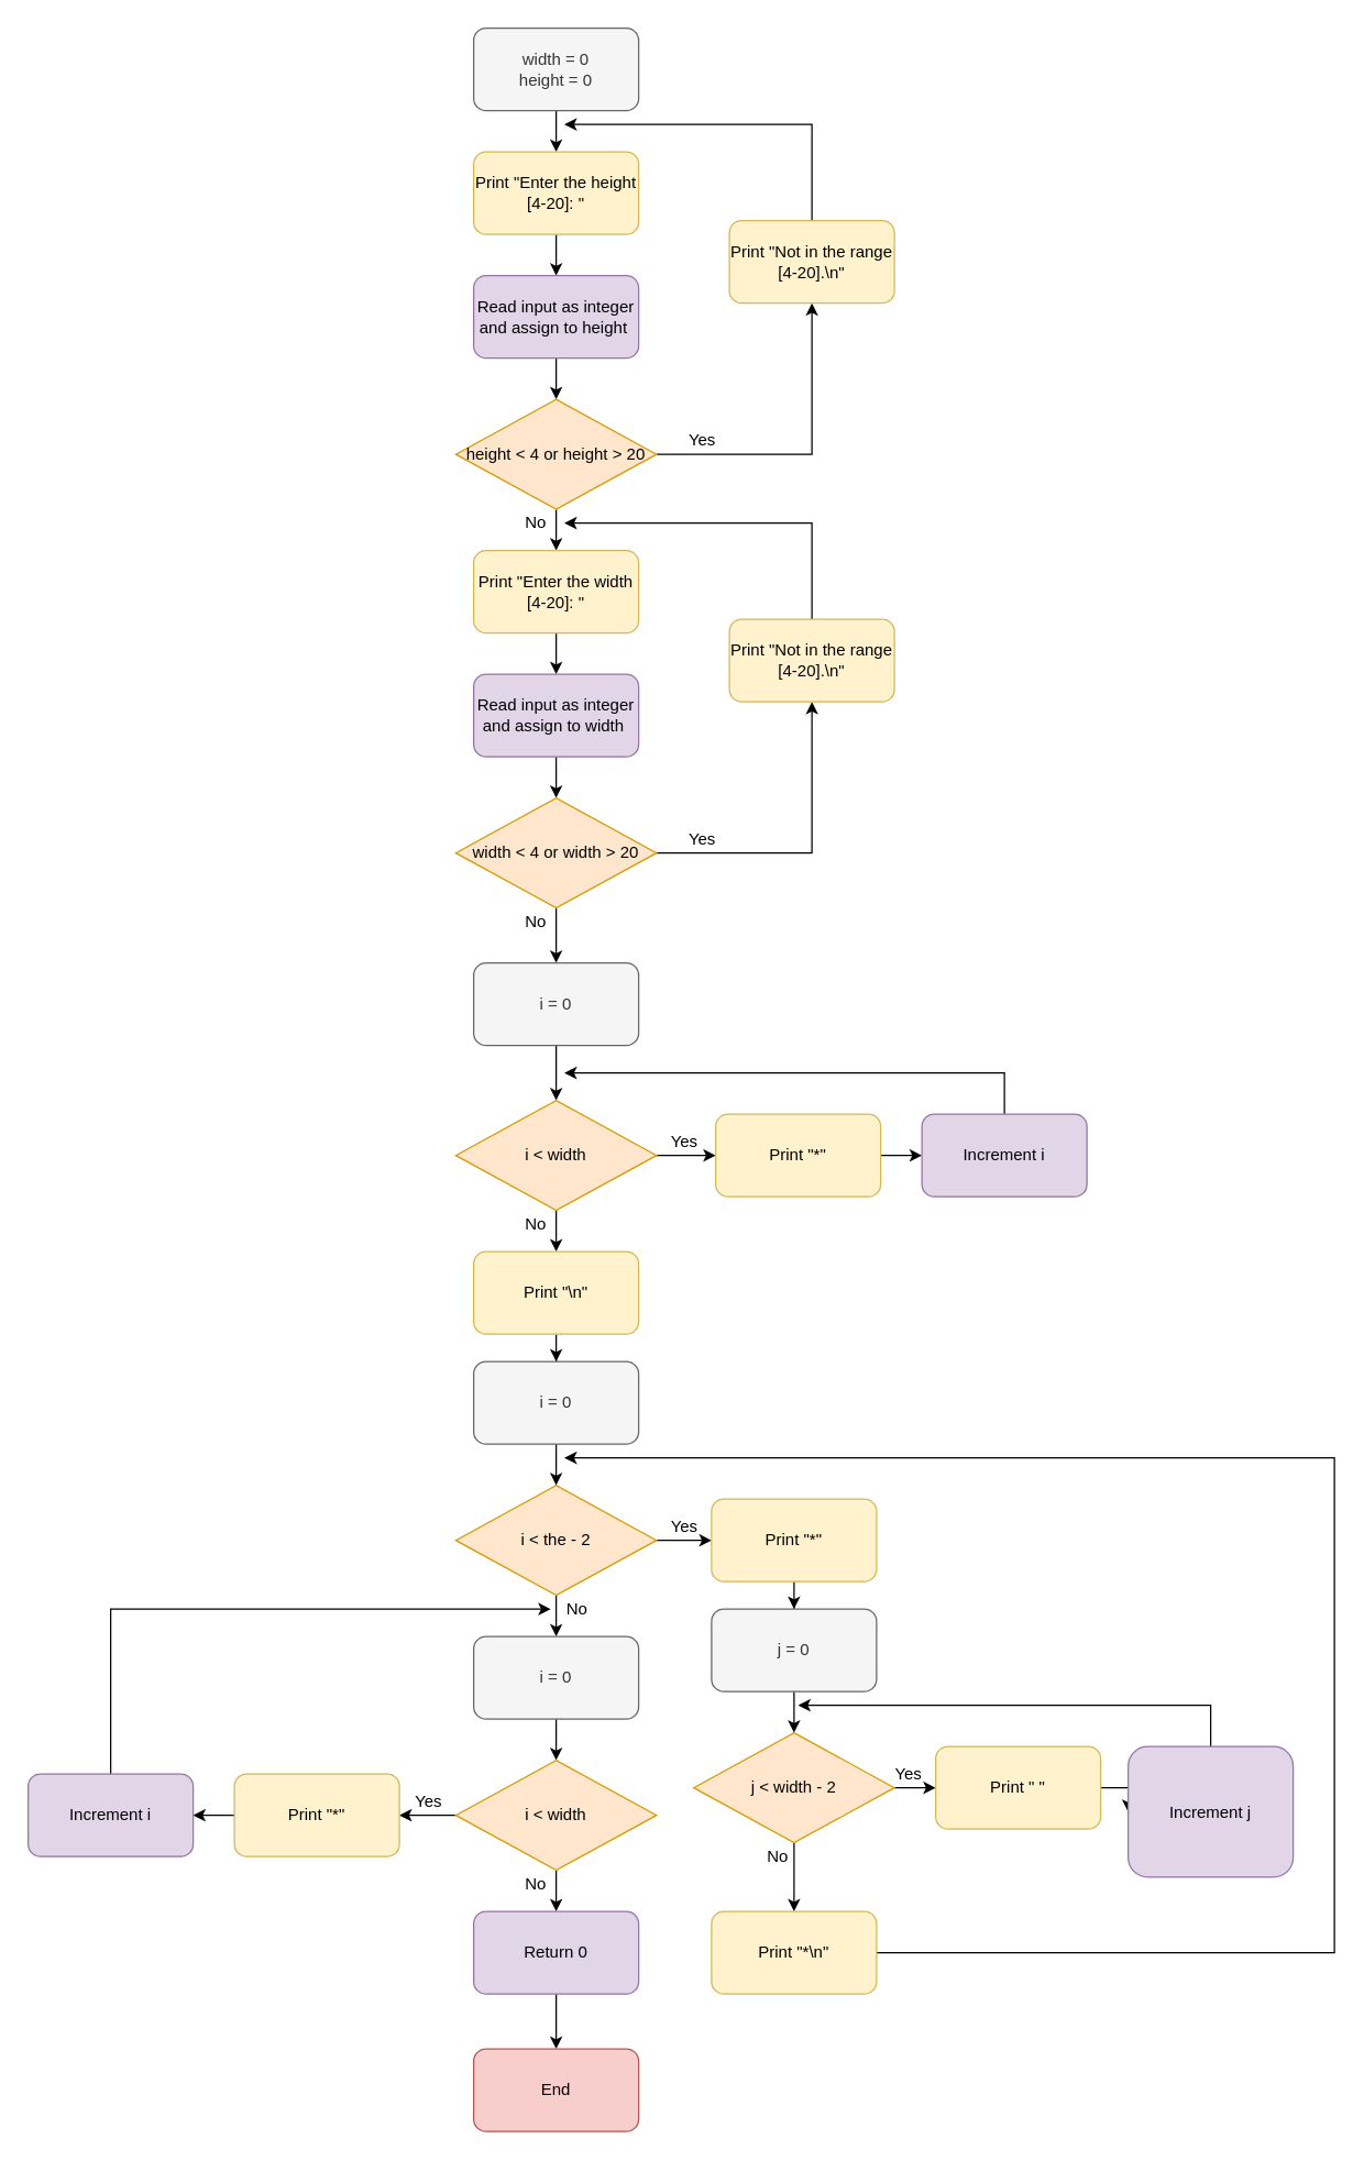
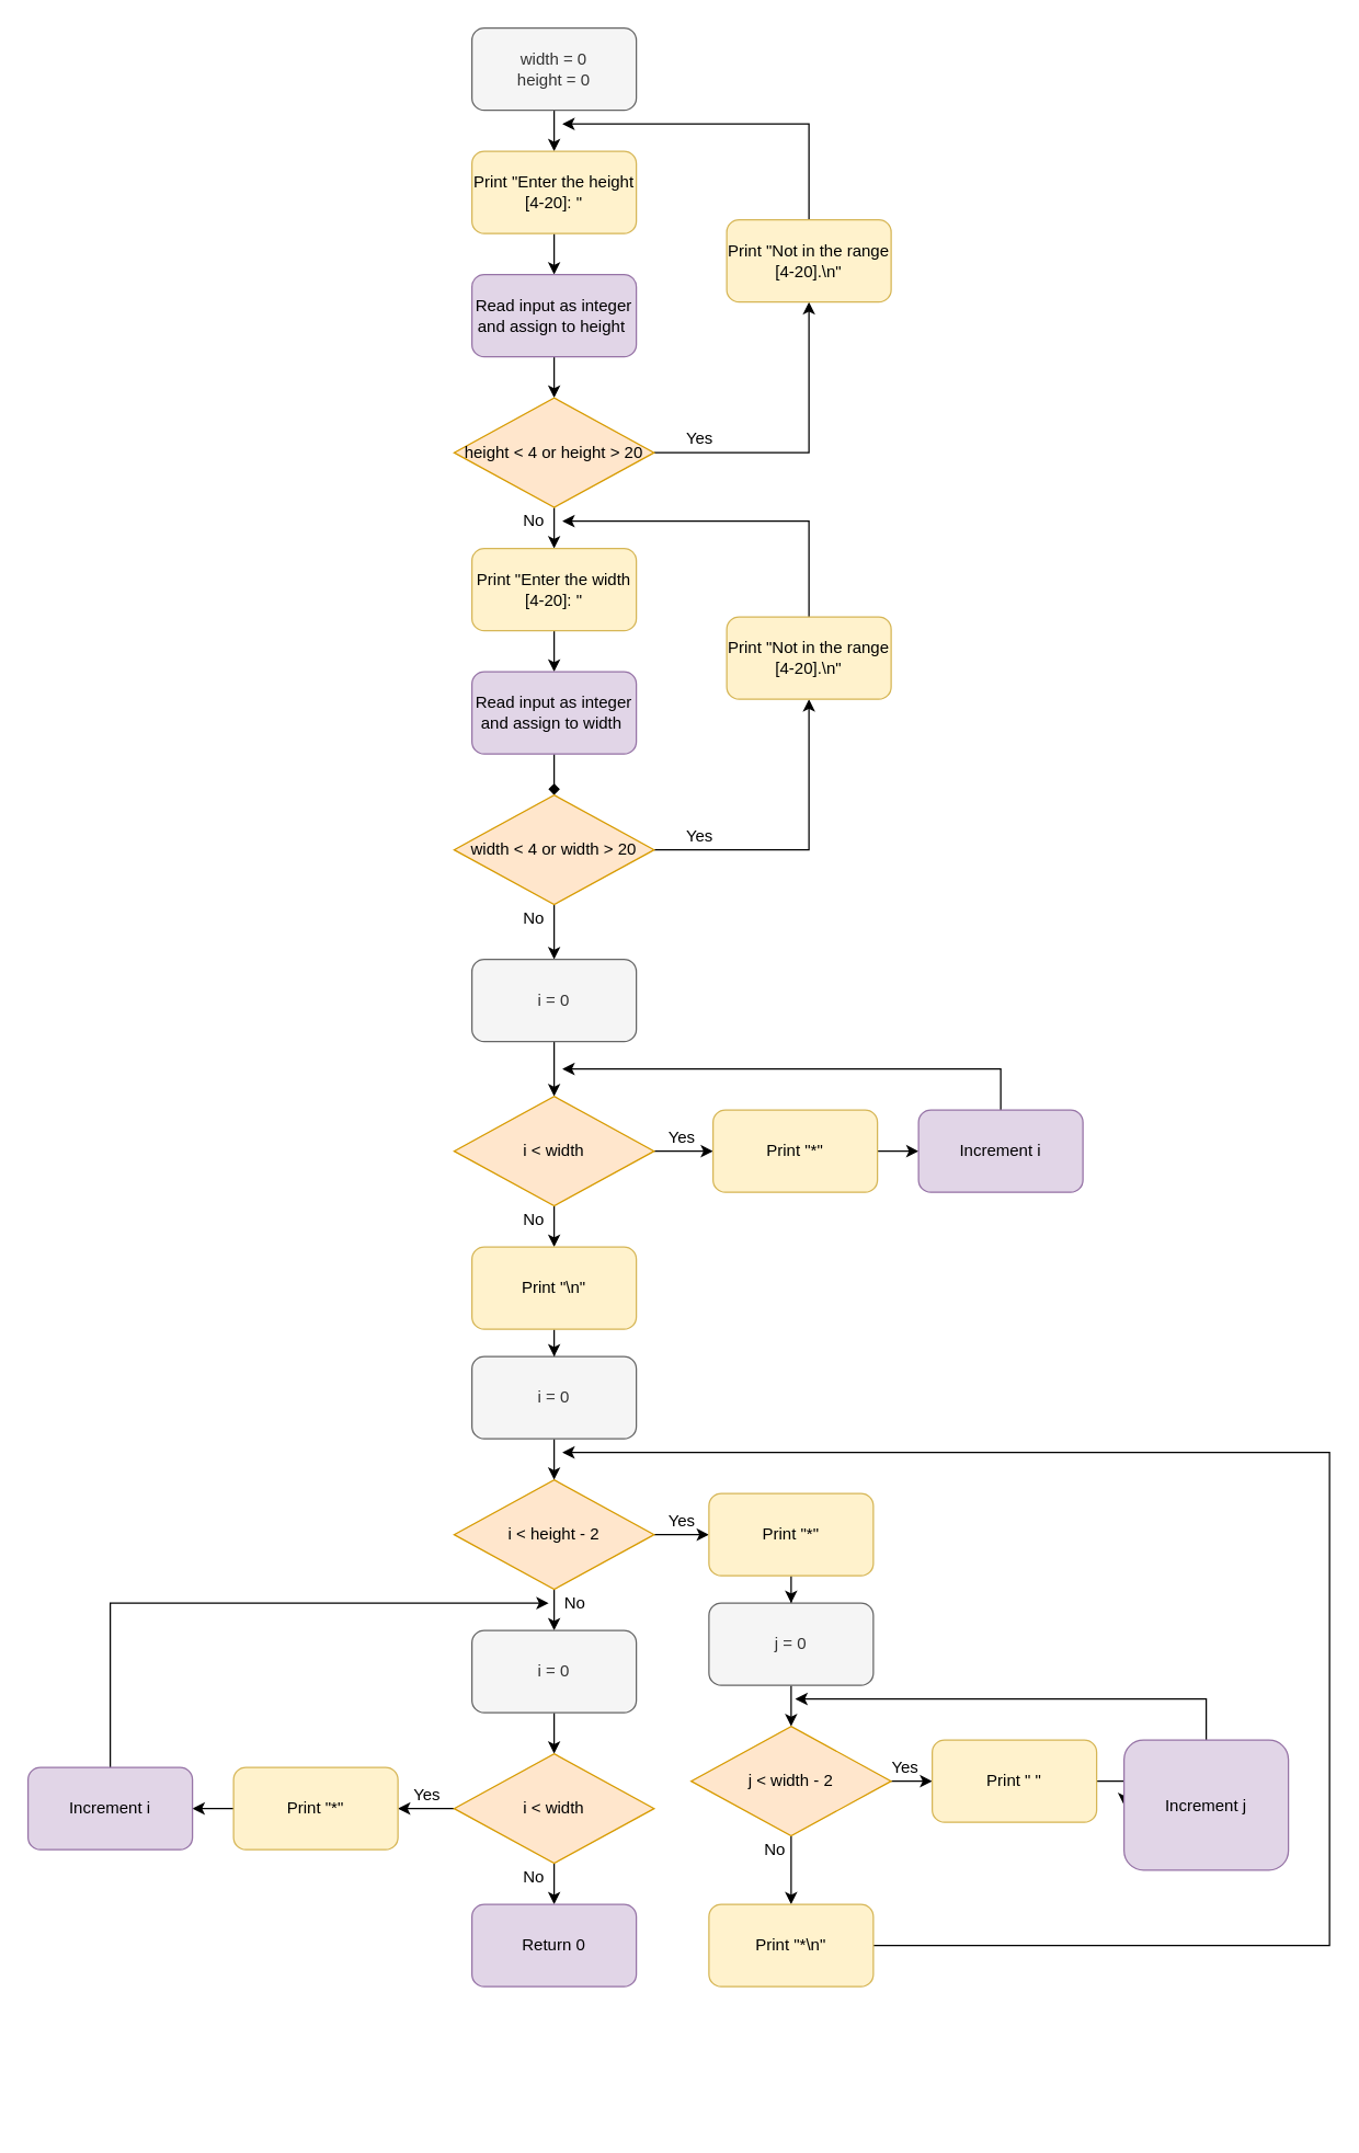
- <mxCell id="16" style="edgeStyle=orthogonalEdgeStyle;rounded=0;orthogonalLoop=1;jettySize=auto;html=1;entryX=0.5;entryY=0;entryDx=0;entryDy=0;" edge="1" parent="1" source="17" target="20"><mxGeometry relative="1" as="geometry" /></mxCell>
+ <mxCell id="16" style="edgeStyle=orthogonalEdgeStyle;rounded=0;orthogonalLoop=1;jettySize=auto;html=1;entryX=0.5;entryY=0;entryDx=0;entryDy=0;endArrow=diamond;" edge="1" parent="1" source="17" target="20"><mxGeometry relative="1" as="geometry" /></mxCell>
- <mxCell id="41" value="i &amp;lt; the - 2" style="rhombus;whiteSpace=wrap;html=1;fillColor=#ffe6cc;strokeColor=#d79b00;" vertex="1" parent="1"><mxGeometry x="331" y="1080" width="146" height="80" as="geometry" /></mxCell>
+ <mxCell id="41" value="i &amp;lt; height - 2" style="rhombus;whiteSpace=wrap;html=1;fillColor=#ffe6cc;strokeColor=#d79b00;" vertex="1" parent="1"><mxGeometry x="331" y="1080" width="146" height="80" as="geometry" /></mxCell>
- <mxCell id="71" style="edgeStyle=orthogonalEdgeStyle;rounded=0;orthogonalLoop=1;jettySize=auto;html=1;entryX=0.5;entryY=0;entryDx=0;entryDy=0;" edge="1" parent="1" source="72" target="74"><mxGeometry relative="1" as="geometry" /></mxCell>
- <mxCell id="74" value="End" style="rounded=1;whiteSpace=wrap;html=1;fillColor=#f8cecc;strokeColor=#b85450;" vertex="1" parent="1"><mxGeometry x="344" y="1490" width="120" height="60" as="geometry" /></mxCell>
